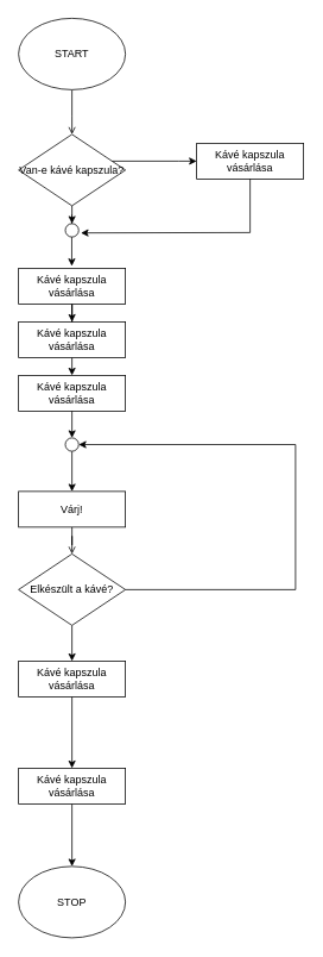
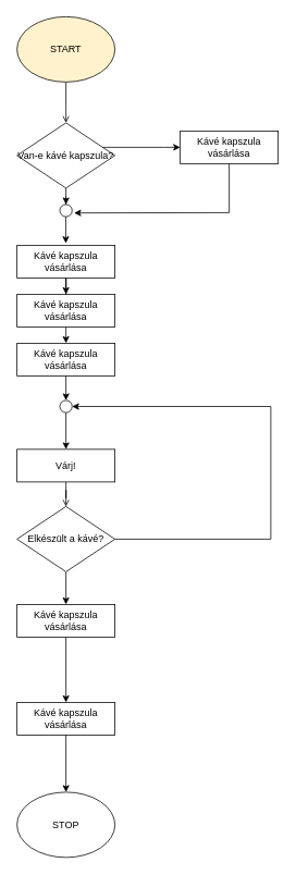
- <mxCell id="3" value="START" style="ellipse;whiteSpace=wrap;html=1;" parent="1" vertex="1"><mxGeometry x="20" y="20" width="120" height="80" as="geometry" /></mxCell>
+ <mxCell id="3" value="START" style="ellipse;whiteSpace=wrap;html=1;fillColor=#fff2cc;" parent="1" vertex="1"><mxGeometry x="20" y="20" width="120" height="80" as="geometry" /></mxCell>
